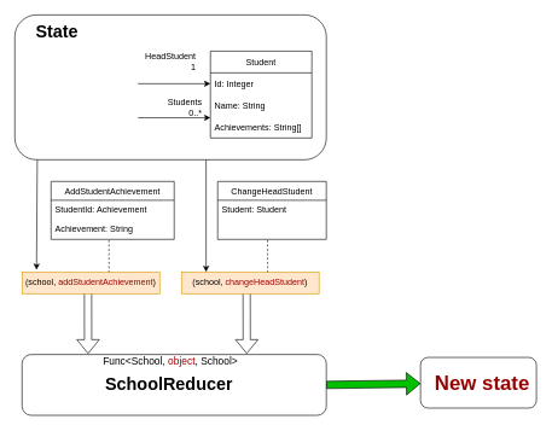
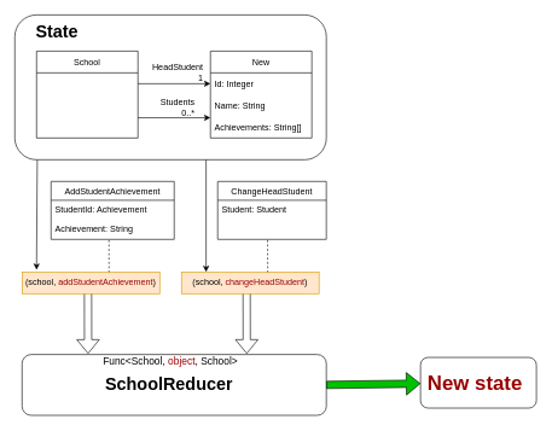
- <mxCell id="17" value="HeadStudent&lt;br&gt;&lt;div style=&quot;text-align: right&quot;&gt;&lt;span&gt;1&lt;/span&gt;&lt;/div&gt;" style="text;html=1;strokeColor=none;fillColor=none;align=center;verticalAlign=middle;whiteSpace=wrap;rounded=0;fontColor=#000000;" parent="9" vertex="1"><mxGeometry x="185" y="49" width="60" height="30" as="geometry" /></mxCell>
+ <mxCell id="17" value="HeadStudent&lt;br&gt;&lt;div style=&quot;text-align: right&quot;&gt;&lt;span&gt;1&lt;/span&gt;&lt;/div&gt;" style="text;html=1;strokeColor=none;fillColor=none;align=center;verticalAlign=middle;whiteSpace=wrap;rounded=0;fontColor=#000000;" parent="9" vertex="1"><mxGeometry x="195" y="64" width="60" height="30" as="geometry" /></mxCell>
- <mxCell id="12" value="Student" style="swimlane;fontStyle=0;childLayout=stackLayout;horizontal=1;startSize=30;horizontalStack=0;resizeParent=1;resizeParentMax=0;resizeLast=0;collapsible=1;marginBottom=0;fontColor=#000000;strokeColor=#000000;fillColor=none;" parent="9" vertex="1"><mxGeometry x="270" y="50" width="140" height="120" as="geometry" /></mxCell>
+ <mxCell id="12" value="New" style="swimlane;fontStyle=0;childLayout=stackLayout;horizontal=1;startSize=30;horizontalStack=0;resizeParent=1;resizeParentMax=0;resizeLast=0;collapsible=1;marginBottom=0;fontColor=#000000;strokeColor=#000000;fillColor=none;" parent="9" vertex="1"><mxGeometry x="270" y="50" width="140" height="120" as="geometry" /></mxCell>
+ <mxCell id="11" value="School" style="swimlane;fontStyle=0;childLayout=stackLayout;horizontal=1;startSize=30;horizontalStack=0;resizeParent=1;resizeParentMax=0;resizeLast=0;collapsible=1;marginBottom=0;fontColor=#000000;strokeColor=#000000;fillColor=none;" parent="9" vertex="1"><mxGeometry x="30" y="50" width="140" height="120" as="geometry" /></mxCell>
- <mxCell id="19" value="&lt;div style=&quot;text-align: right&quot;&gt;Students&lt;/div&gt;&lt;div style=&quot;text-align: right&quot;&gt;0..*&lt;/div&gt;" style="text;html=1;strokeColor=none;fillColor=none;align=center;verticalAlign=middle;whiteSpace=wrap;rounded=0;fontColor=#000000;" parent="9" vertex="1"><mxGeometry x="205" y="108" width="60" height="40" as="geometry" /></mxCell>
+ <mxCell id="19" value="&lt;div style=&quot;text-align: right&quot;&gt;Students&lt;/div&gt;&lt;div style=&quot;text-align: right&quot;&gt;0..*&lt;/div&gt;" style="text;html=1;strokeColor=none;fillColor=none;align=center;verticalAlign=middle;whiteSpace=wrap;rounded=0;fontColor=#000000;" parent="9" vertex="1"><mxGeometry x="195" y="108" width="60" height="40" as="geometry" /></mxCell>
- <mxCell id="33" value="&lt;h1&gt;New state&lt;/h1&gt;" style="text;html=1;strokeColor=none;fillColor=none;spacing=5;spacingTop=-20;whiteSpace=wrap;overflow=hidden;rounded=0;fontSize=14;fontColor=#990000;" vertex="1" parent="31"><mxGeometry x="15" y="10" width="145" height="55" as="geometry" /></mxCell>
+ <mxCell id="33" value="&lt;h1&gt;New state&lt;/h1&gt;" style="text;html=1;strokeColor=none;fillColor=none;spacing=5;spacingTop=-20;whiteSpace=wrap;overflow=hidden;rounded=0;fontSize=14;fontColor=#990000;" vertex="1" parent="31"><mxGeometry x="5" y="10" width="145" height="55" as="geometry" /></mxCell>
